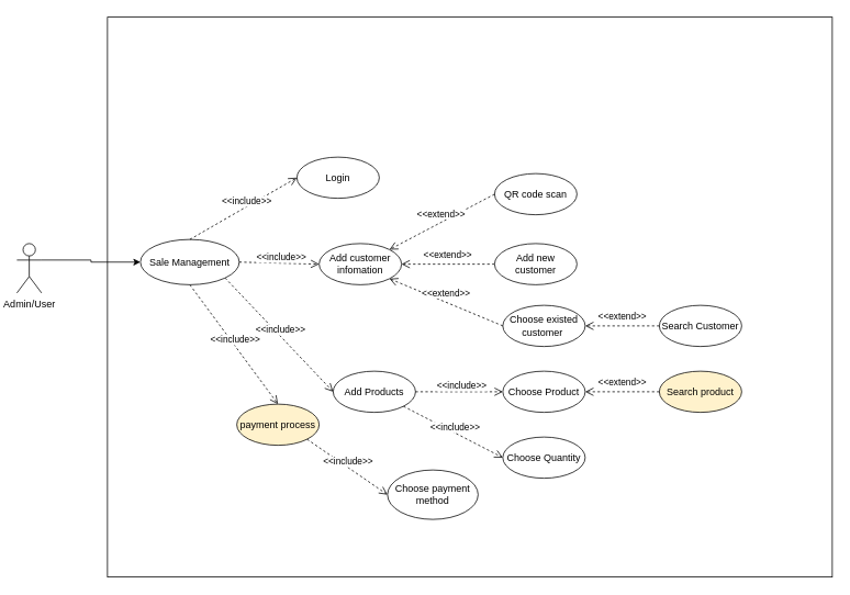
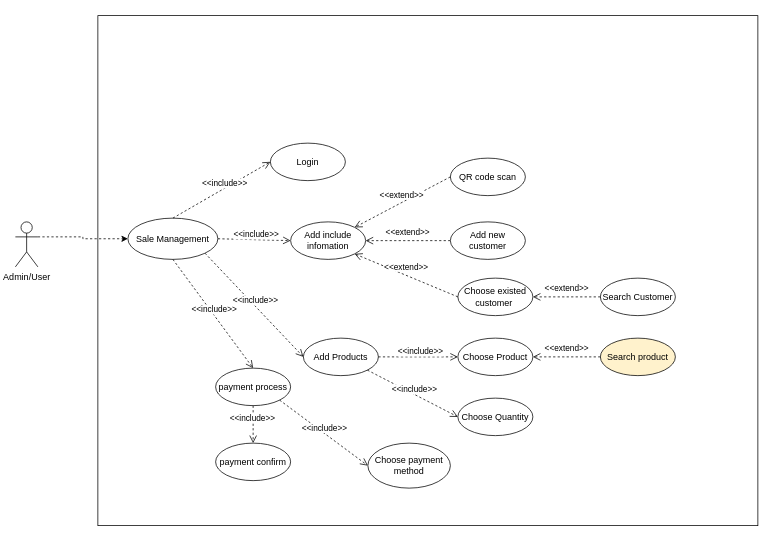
- <mxCell id="3" style="edgeStyle=orthogonalEdgeStyle;rounded=0;orthogonalLoop=1;jettySize=auto;html=1;exitX=1;exitY=0.333;exitDx=0;exitDy=0;exitPerimeter=0;entryX=0;entryY=0.5;entryDx=0;entryDy=0;" edge="1" parent="1" source="4" target="5"><mxGeometry relative="1" as="geometry"><mxPoint x="90" y="310" as="targetPoint" /></mxGeometry></mxCell>
+ <mxCell id="3" style="edgeStyle=orthogonalEdgeStyle;rounded=0;orthogonalLoop=1;jettySize=auto;html=1;exitX=1;exitY=0.333;exitDx=0;exitDy=0;exitPerimeter=0;entryX=0;entryY=0.5;entryDx=0;entryDy=0;dashed=1;" edge="1" parent="1" source="4" target="5"><mxGeometry relative="1" as="geometry"><mxPoint x="90" y="310" as="targetPoint" /></mxGeometry></mxCell>
- <mxCell id="12" value="Add customer infomation" style="ellipse;whiteSpace=wrap;html=1;" vertex="1" parent="1"><mxGeometry x="387" y="295" width="100" height="50" as="geometry" /></mxCell>
+ <mxCell id="12" value="Add include infomation" style="ellipse;whiteSpace=wrap;html=1;" vertex="1" parent="1"><mxGeometry x="387" y="295" width="100" height="50" as="geometry" /></mxCell>
- <mxCell id="26" value="payment process" style="ellipse;whiteSpace=wrap;html=1;fillColor=#fff2cc;" vertex="1" parent="1"><mxGeometry x="287" y="490" width="100" height="50" as="geometry" /></mxCell>
+ <mxCell id="26" value="payment process" style="ellipse;whiteSpace=wrap;html=1;" vertex="1" parent="1"><mxGeometry x="287" y="490" width="100" height="50" as="geometry" /></mxCell>
+ <mxCell id="31" value="&amp;lt;&amp;lt;include&amp;gt;&amp;gt;" style="html=1;verticalAlign=bottom;endArrow=open;dashed=1;endSize=8;curved=0;rounded=0;exitX=0.5;exitY=1;exitDx=0;exitDy=0;entryX=0.5;entryY=0;entryDx=0;entryDy=0;" edge="1" parent="1" source="26" target="30"><mxGeometry x="0.029" y="-2" relative="1" as="geometry"><mxPoint x="382" y="543" as="sourcePoint" /><mxPoint x="480" y="610" as="targetPoint" /><mxPoint x="1" as="offset" /></mxGeometry></mxCell>
- <mxCell id="28" value="Choose payment method" style="ellipse;whiteSpace=wrap;html=1;" vertex="1" parent="1"><mxGeometry x="470" y="570" width="110" height="60" as="geometry" /></mxCell>
+ <mxCell id="28" value="Choose payment method" style="ellipse;whiteSpace=wrap;html=1;" vertex="1" parent="1"><mxGeometry x="490" y="590" width="110" height="60" as="geometry" /></mxCell>
+ <mxCell id="30" value="payment confirm" style="ellipse;whiteSpace=wrap;html=1;" vertex="1" parent="1"><mxGeometry x="287" y="590" width="100" height="50" as="geometry" /></mxCell>
